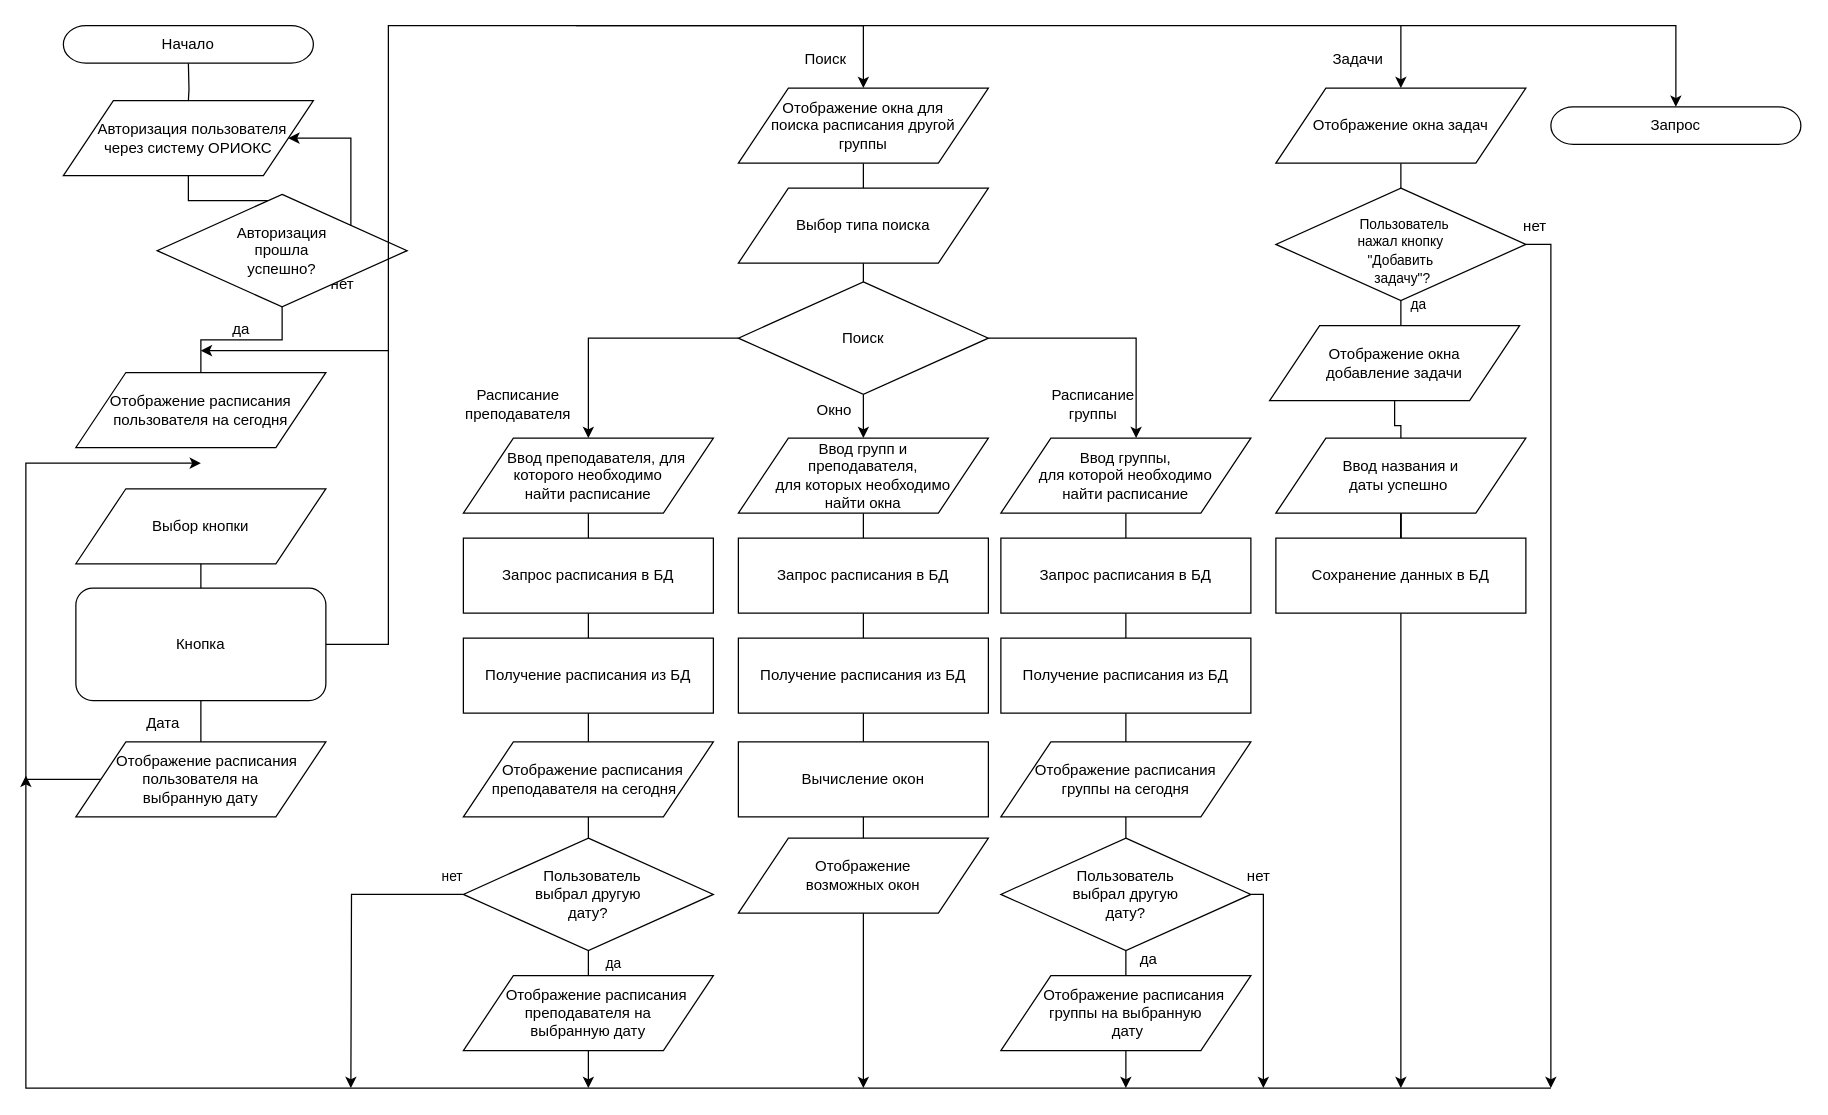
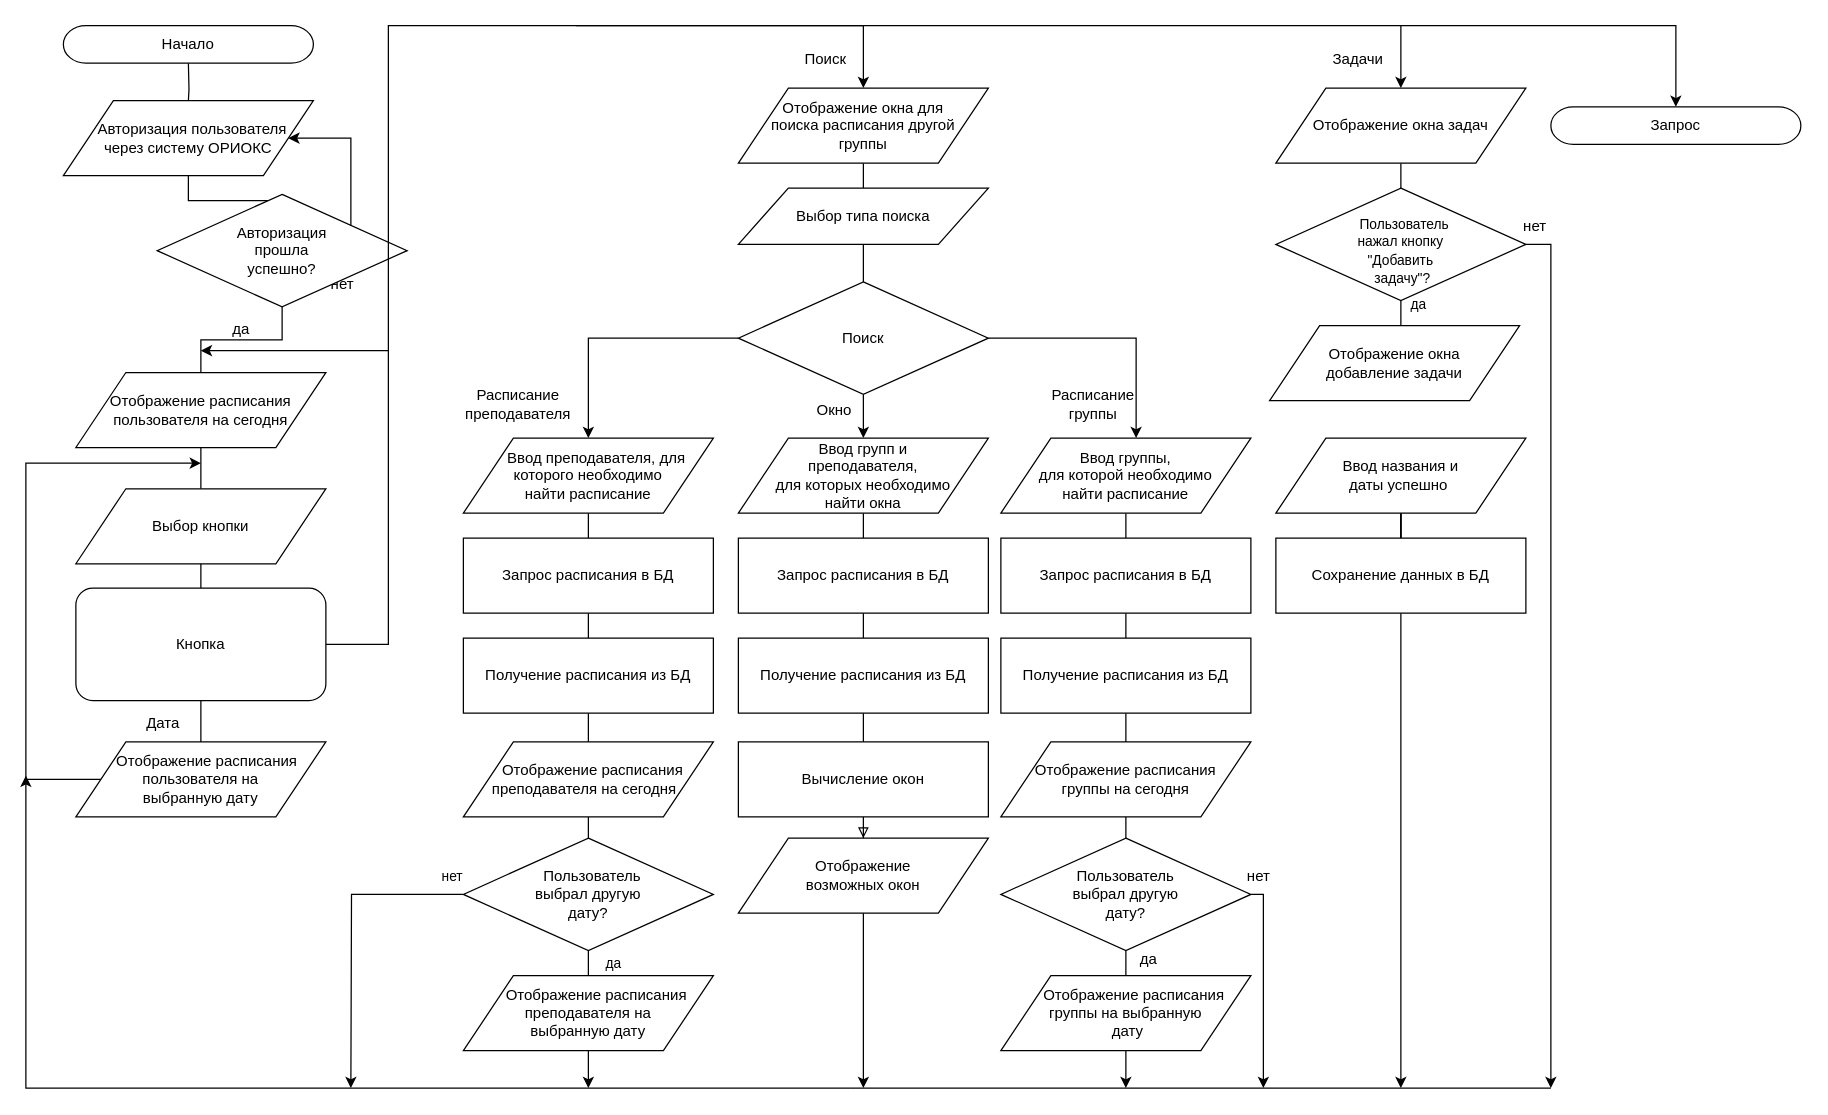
- <mxCell id="84" value="Выбор типа поиска" style="shape=parallelogram;perimeter=parallelogramPerimeter;whiteSpace=wrap;html=1;" vertex="1" parent="1"><mxGeometry x="590" y="150" width="200" height="60" as="geometry" /></mxCell>
+ <mxCell id="84" value="Выбор типа поиска" style="shape=parallelogram;perimeter=parallelogramPerimeter;whiteSpace=wrap;html=1;" vertex="1" parent="1"><mxGeometry x="590" y="150" width="200" height="45" as="geometry" /></mxCell>
- <mxCell id="60" style="edgeStyle=orthogonalEdgeStyle;rounded=0;orthogonalLoop=1;jettySize=auto;html=1;entryX=0.5;entryY=0;entryDx=0;entryDy=0;endArrow=none;endFill=0;" parent="1" source="61" target="64" edge="1"><mxGeometry relative="1" as="geometry" /></mxCell>
+ <mxCell id="10" style="edgeStyle=orthogonalEdgeStyle;rounded=0;orthogonalLoop=1;jettySize=auto;html=1;entryX=0.5;entryY=0;entryDx=0;entryDy=0;endArrow=none;endFill=0;" edge="1" parent="1" source="11" target="82"><mxGeometry relative="1" as="geometry" /></mxCell>
- <mxCell id="52" style="edgeStyle=orthogonalEdgeStyle;rounded=0;orthogonalLoop=1;jettySize=auto;html=1;endArrow=none;endFill=0;" parent="1" source="53" target="55" edge="1"><mxGeometry relative="1" as="geometry" /></mxCell>
+ <mxCell id="52" style="edgeStyle=orthogonalEdgeStyle;rounded=0;orthogonalLoop=1;jettySize=auto;html=1;endArrow=block;endFill=0;" parent="1" source="53" target="55" edge="1"><mxGeometry relative="1" as="geometry" /></mxCell>
